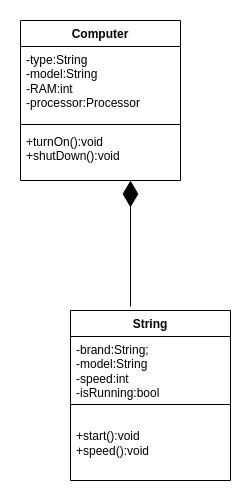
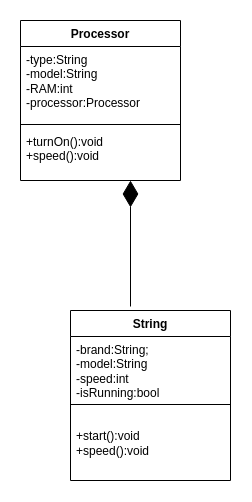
- <mxCell id="7" value="Computer" style="swimlane;fontStyle=1;align=center;verticalAlign=top;childLayout=stackLayout;horizontal=1;startSize=26;horizontalStack=0;resizeParent=1;resizeParentMax=0;resizeLast=0;collapsible=1;marginBottom=0;whiteSpace=wrap;html=1;" vertex="1" parent="1"><mxGeometry x="20" y="20" width="160" height="160" as="geometry" /></mxCell>
+ <mxCell id="7" value="Processor" style="swimlane;fontStyle=1;align=center;verticalAlign=top;childLayout=stackLayout;horizontal=1;startSize=26;horizontalStack=0;resizeParent=1;resizeParentMax=0;resizeLast=0;collapsible=1;marginBottom=0;whiteSpace=wrap;html=1;" vertex="1" parent="1"><mxGeometry x="20" y="20" width="160" height="160" as="geometry" /></mxCell>
- <mxCell id="10" value="+turnOn():void&lt;br&gt;+shutDown():void" style="text;strokeColor=none;fillColor=none;align=left;verticalAlign=top;spacingLeft=4;spacingRight=4;overflow=hidden;rotatable=0;points=[[0,0.5],[1,0.5]];portConstraint=eastwest;whiteSpace=wrap;html=1;" vertex="1" parent="7"><mxGeometry y="108" width="160" height="52" as="geometry" /></mxCell>
+ <mxCell id="10" value="+turnOn():void&lt;br&gt;+speed():void" style="text;strokeColor=none;fillColor=none;align=left;verticalAlign=top;spacingLeft=4;spacingRight=4;overflow=hidden;rotatable=0;points=[[0,0.5],[1,0.5]];portConstraint=eastwest;whiteSpace=wrap;html=1;" vertex="1" parent="7"><mxGeometry y="108" width="160" height="52" as="geometry" /></mxCell>
